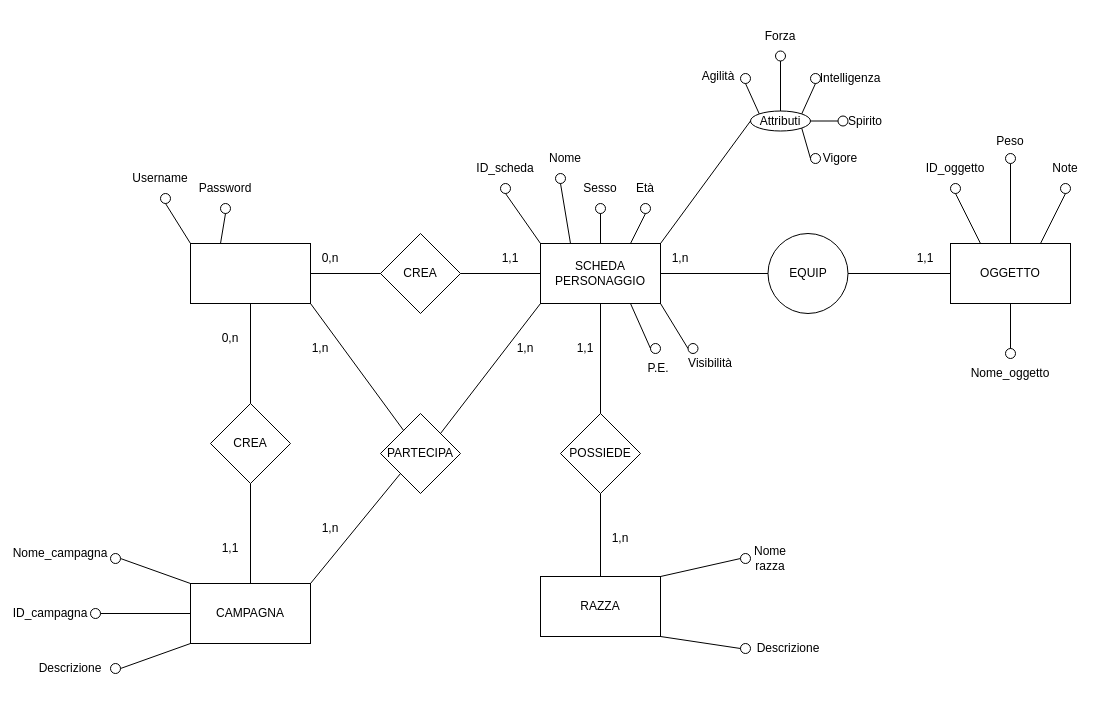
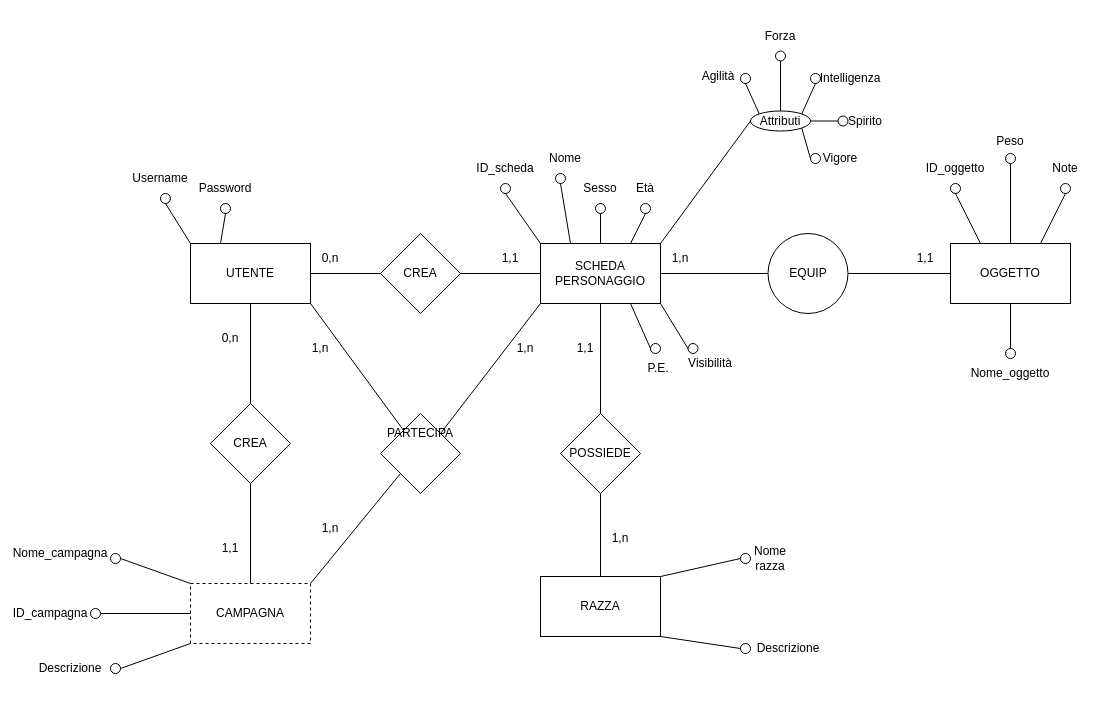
+ <mxCell id="3" value="UTENTE" style="text;html=1;strokeColor=none;fillColor=none;align=center;verticalAlign=middle;whiteSpace=wrap;rounded=0;" parent="1" vertex="1"><mxGeometry x="220" y="258" width="60" height="30" as="geometry" /></mxCell>
- <mxCell id="78" value="PARTECIPA" style="text;html=1;strokeColor=none;fillColor=none;align=center;verticalAlign=middle;whiteSpace=wrap;rounded=0;" parent="1" vertex="1"><mxGeometry x="390" y="438" width="60" height="30" as="geometry" /></mxCell>
+ <mxCell id="78" value="PARTECIPA" style="text;html=1;strokeColor=none;fillColor=none;align=center;verticalAlign=middle;whiteSpace=wrap;rounded=0;" parent="1" vertex="1"><mxGeometry x="390" y="418" width="60" height="30" as="geometry" /></mxCell>
- <mxCell id="68" value="CAMPAGNA" style="rounded=0;whiteSpace=wrap;html=1;" parent="1" vertex="1"><mxGeometry x="190" y="583" width="120" height="60" as="geometry" /></mxCell>
+ <mxCell id="68" value="CAMPAGNA" style="rounded=0;whiteSpace=wrap;html=1;dashed=1;" parent="1" vertex="1"><mxGeometry x="190" y="583" width="120" height="60" as="geometry" /></mxCell>
